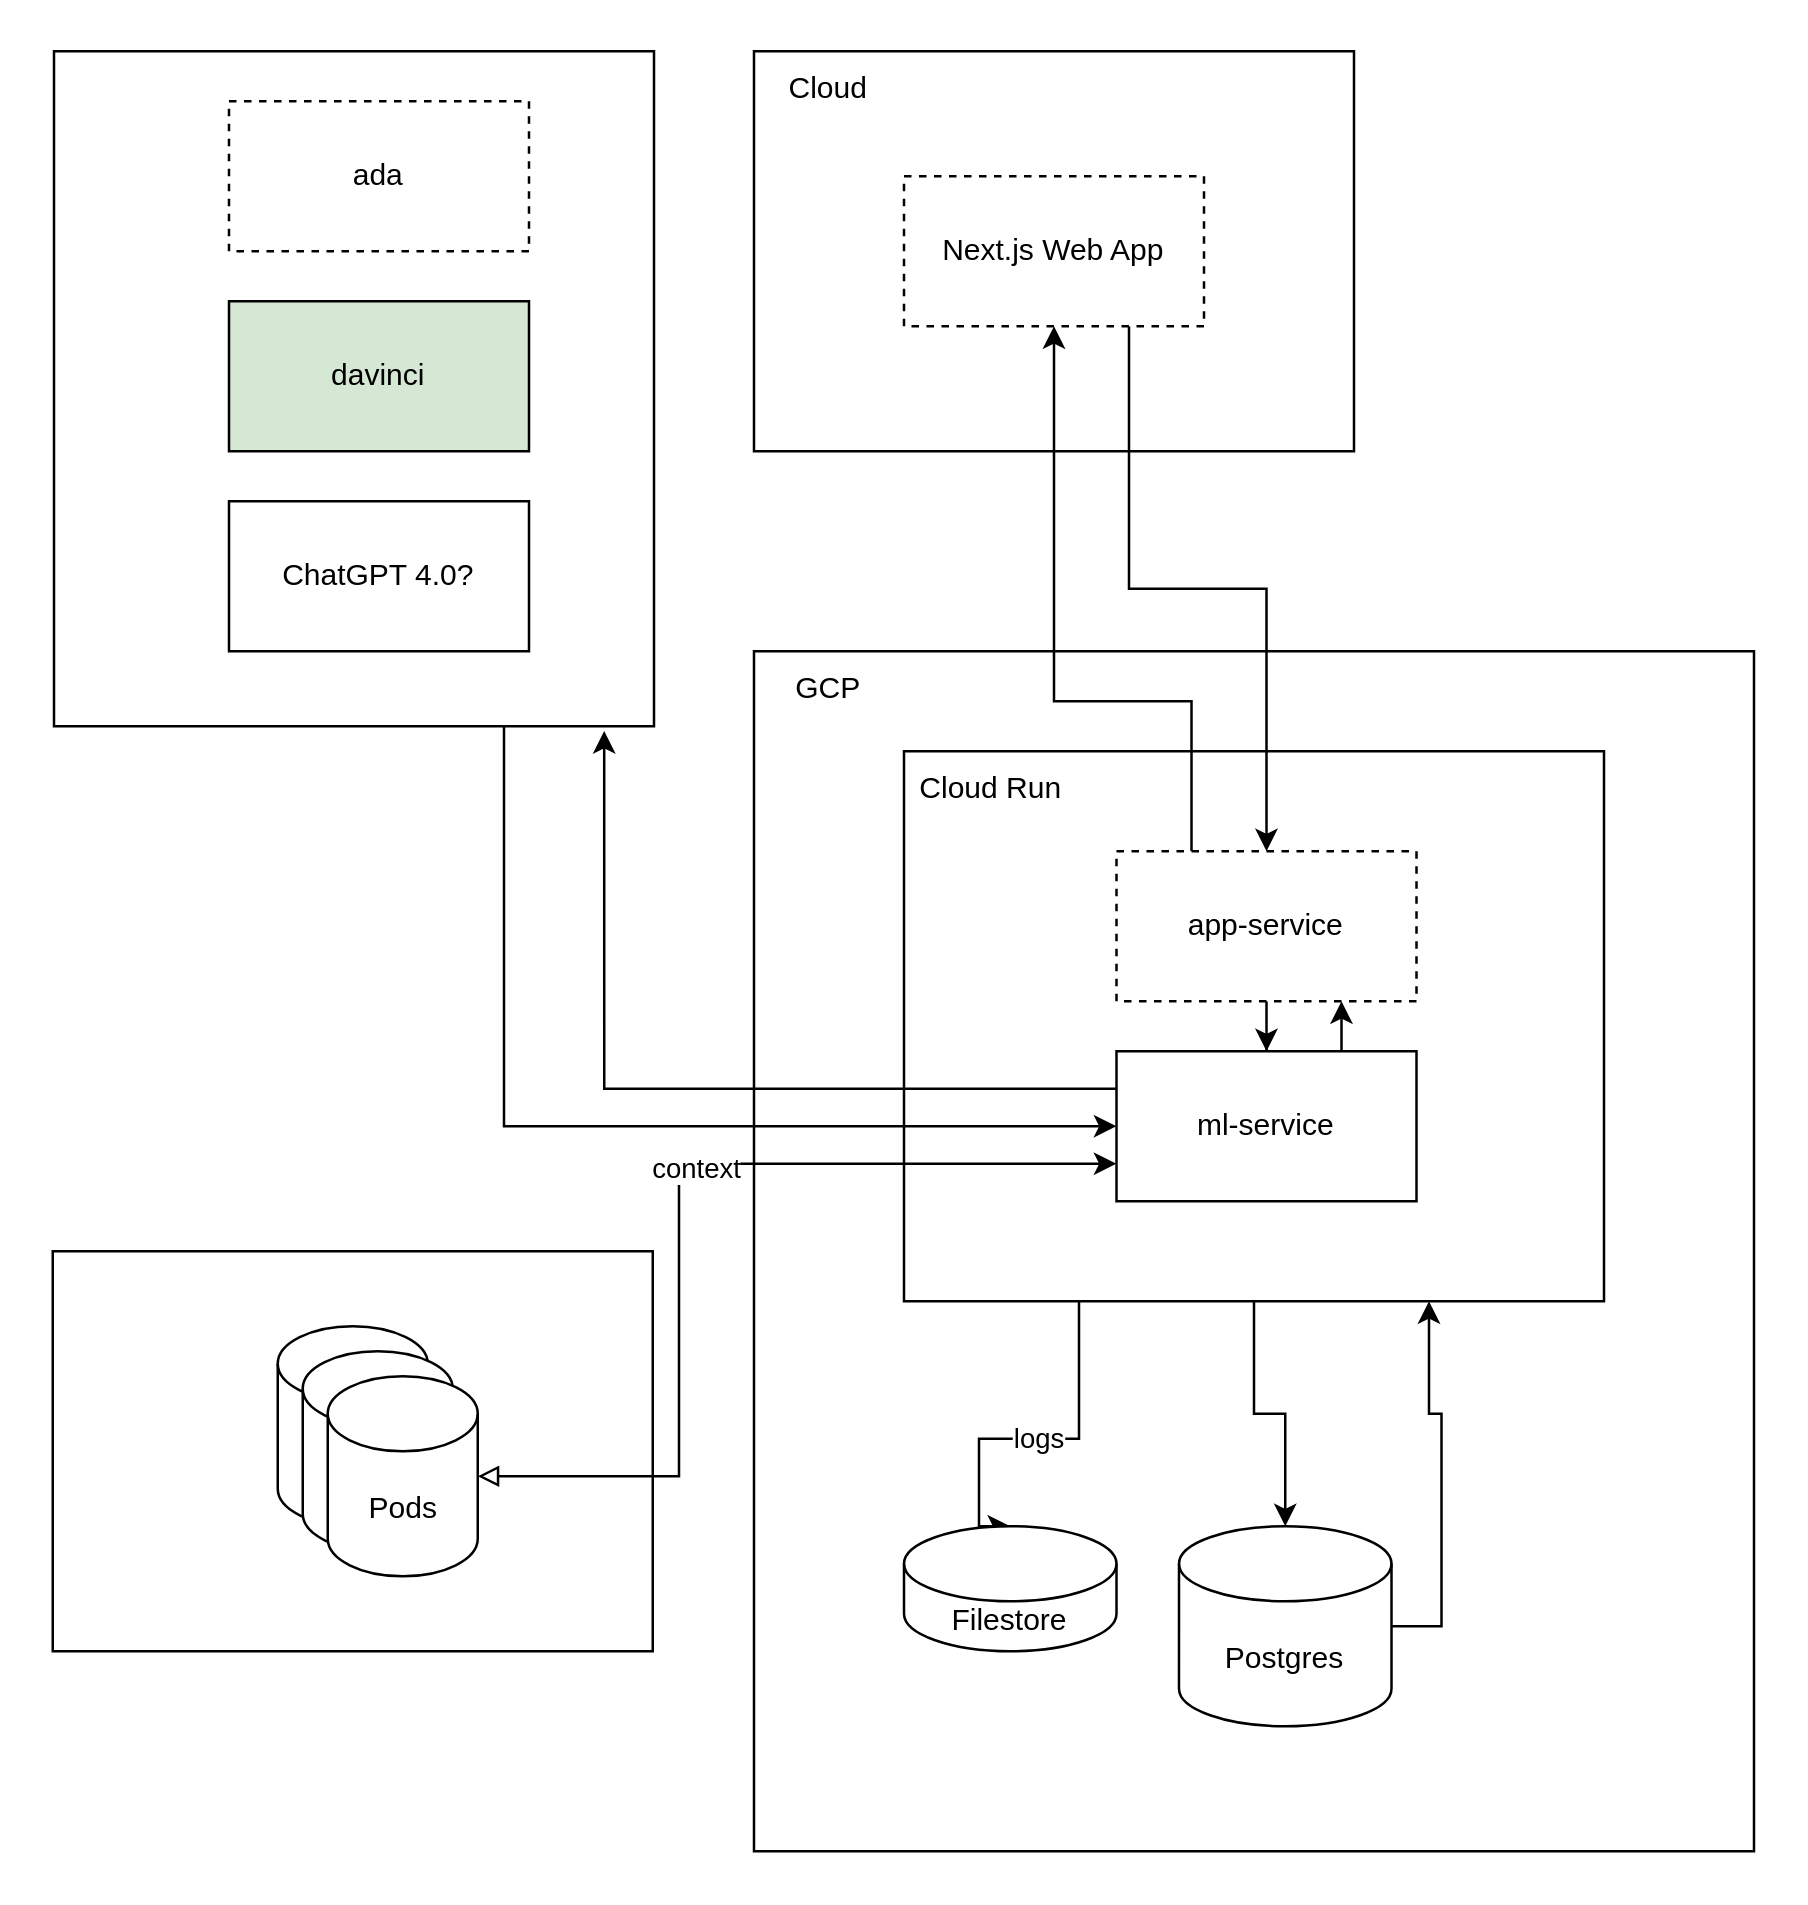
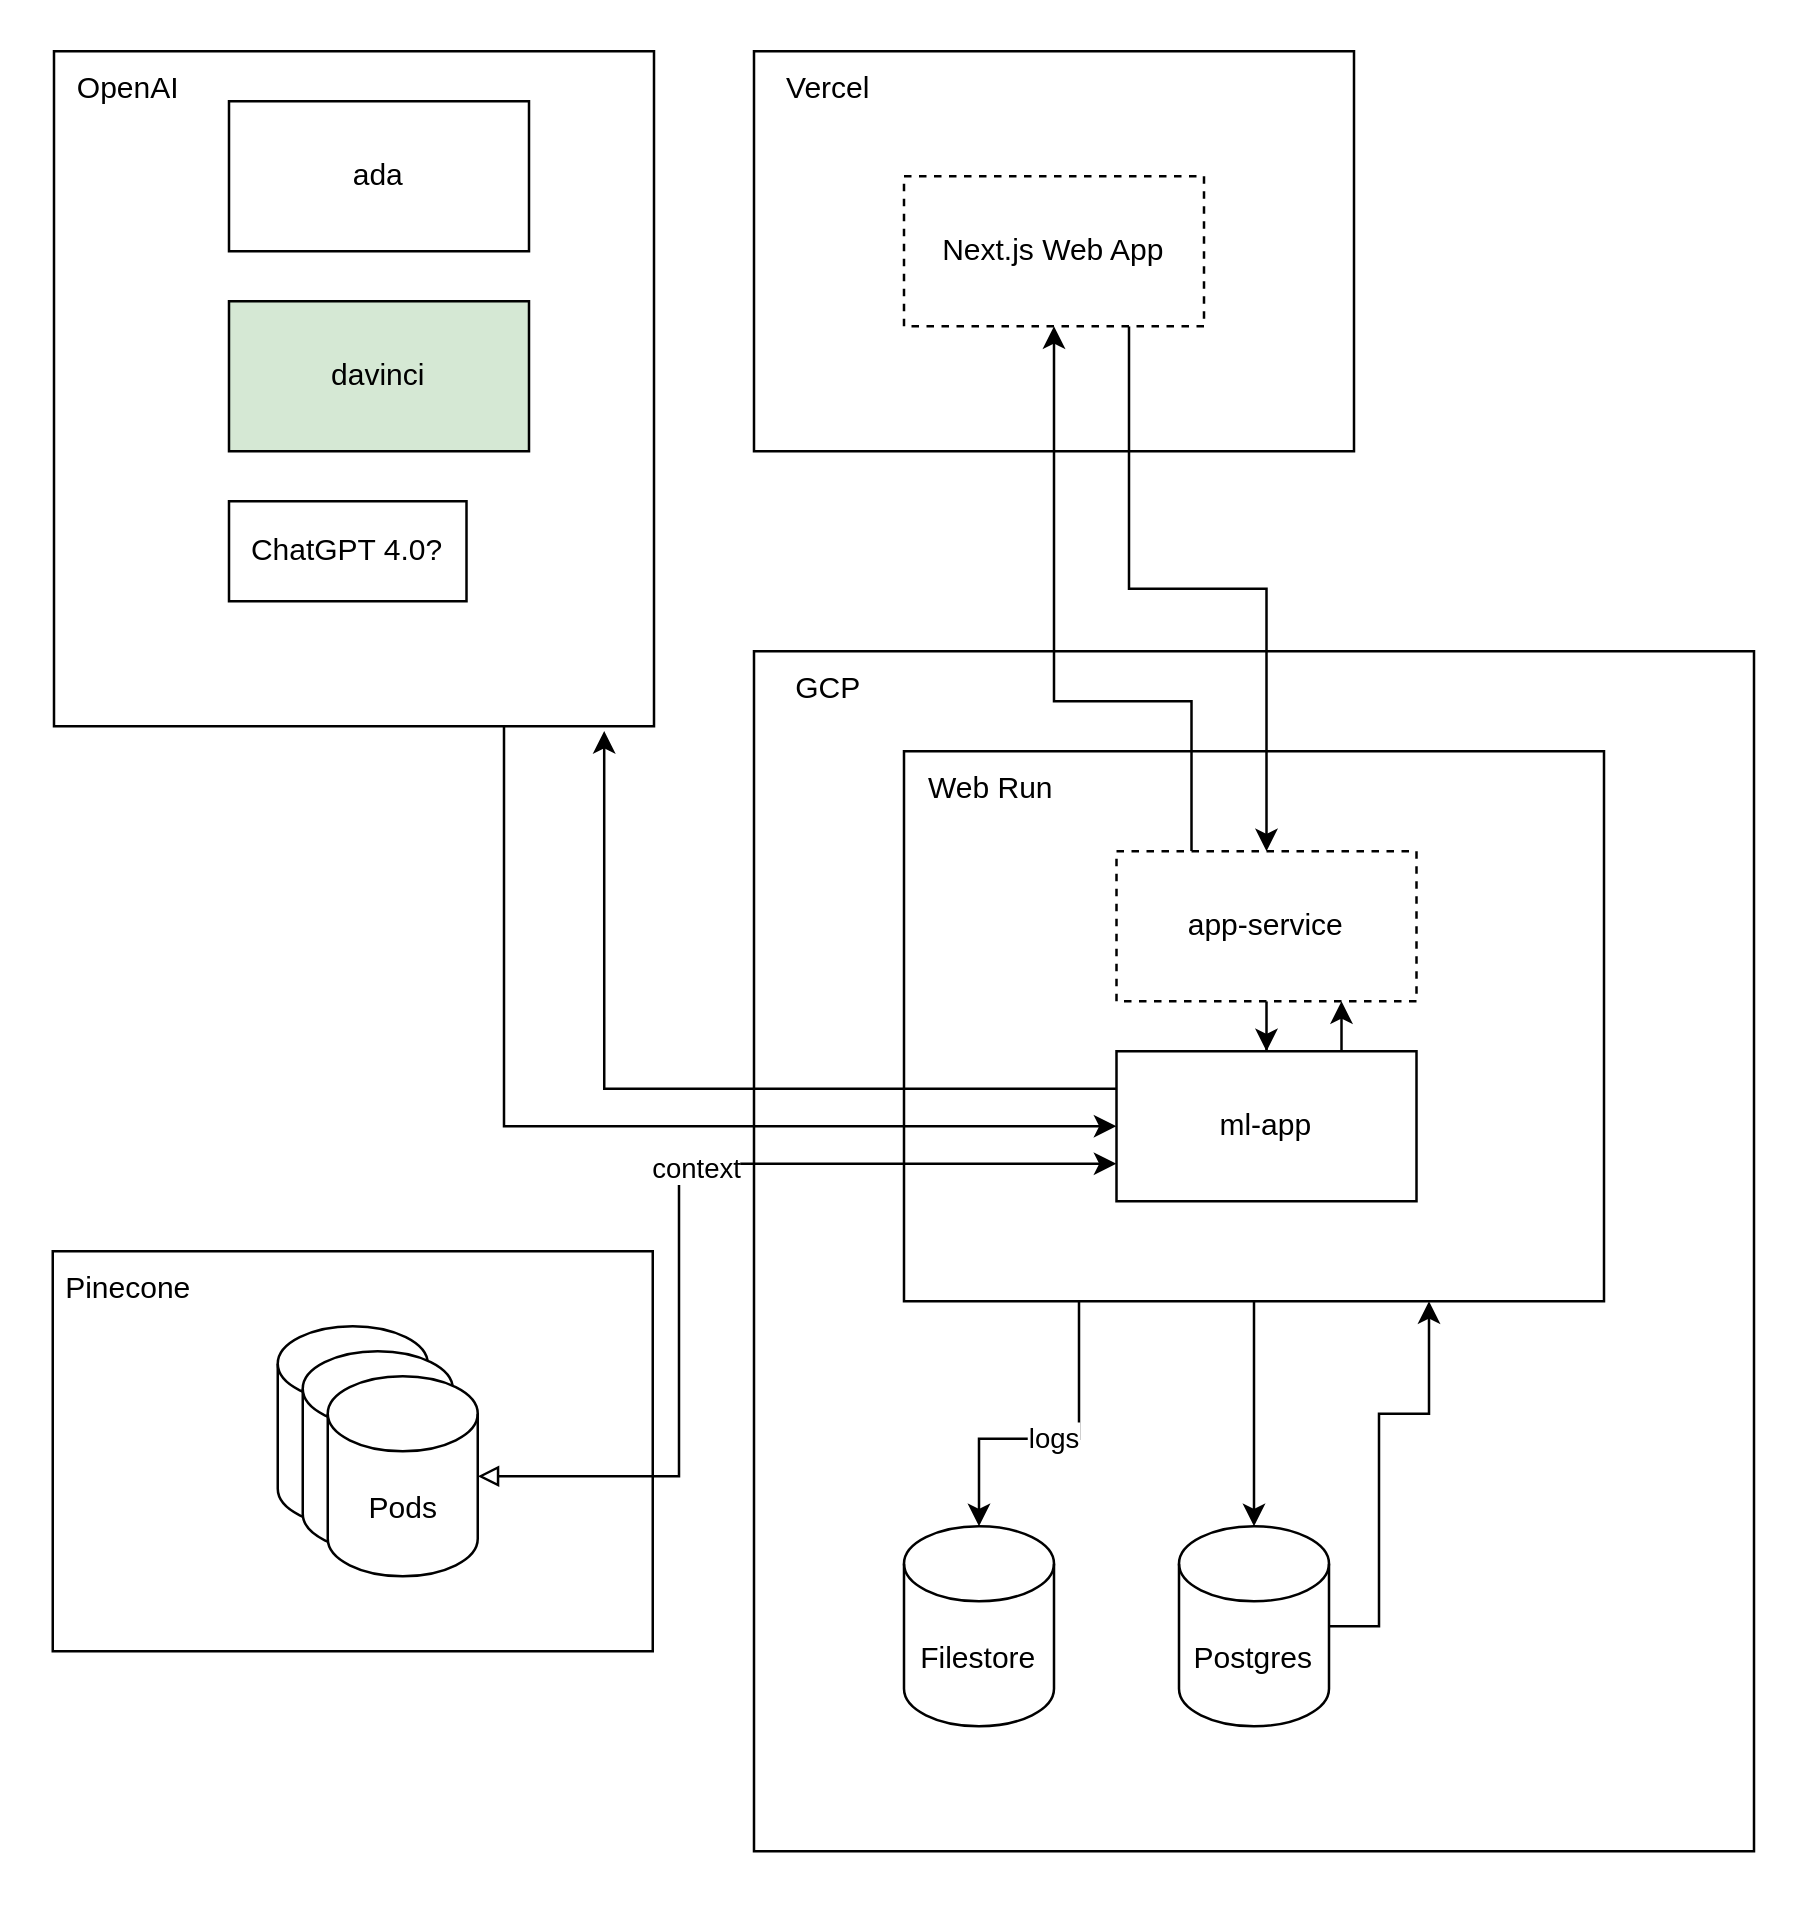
+ <mxCell id="22" value="OpenAI" style="text;html=1;strokeColor=none;fillColor=none;align=center;verticalAlign=middle;whiteSpace=wrap;rounded=0;" parent="1" vertex="1"><mxGeometry x="21" width="60" height="30" as="geometry" y="20" /></mxCell>
- <mxCell id="9" value="Cloud" style="text;html=1;strokeColor=none;fillColor=none;align=center;verticalAlign=middle;whiteSpace=wrap;rounded=0;" parent="1" vertex="1"><mxGeometry x="301" width="60" height="30" as="geometry" y="20" /></mxCell>
+ <mxCell id="9" value="Vercel" style="text;html=1;strokeColor=none;fillColor=none;align=center;verticalAlign=middle;whiteSpace=wrap;rounded=0;" parent="1" vertex="1"><mxGeometry x="301" width="60" height="30" as="geometry" y="20" /></mxCell>
- <mxCell id="23" value="ada" style="rounded=0;whiteSpace=wrap;html=1;dashed=1;" parent="1" vertex="1"><mxGeometry x="91" y="40" width="120" height="60" as="geometry" /></mxCell>
+ <mxCell id="23" value="ada" style="rounded=0;whiteSpace=wrap;html=1;" parent="1" vertex="1"><mxGeometry x="91" y="40" width="120" height="60" as="geometry" /></mxCell>
- <mxCell id="25" value="ChatGPT 4.0?" style="rounded=0;whiteSpace=wrap;html=1;" parent="1" vertex="1"><mxGeometry x="91" y="200" width="120" height="60" as="geometry" /></mxCell>
+ <mxCell id="25" value="ChatGPT 4.0?" style="rounded=0;whiteSpace=wrap;html=1;" parent="1" vertex="1"><mxGeometry x="91" y="200" width="95" height="40" as="geometry" /></mxCell>
- <mxCell id="26" value="Cloud Run" style="text;html=1;strokeColor=none;fillColor=none;align=center;verticalAlign=middle;whiteSpace=wrap;rounded=0;" vertex="1" parent="1"><mxGeometry x="361" y="300" width="70" height="30" as="geometry" /></mxCell>
+ <mxCell id="26" value="Web Run" style="text;html=1;strokeColor=none;fillColor=none;align=center;verticalAlign=middle;whiteSpace=wrap;rounded=0;" vertex="1" parent="1"><mxGeometry x="361" y="300" width="70" height="30" as="geometry" /></mxCell>
- <mxCell id="30" value="ml-service" style="rounded=0;whiteSpace=wrap;html=1;" vertex="1" parent="1"><mxGeometry x="446" y="420" width="120" height="60" as="geometry" /></mxCell>
+ <mxCell id="30" value="ml-app" style="rounded=0;whiteSpace=wrap;html=1;" vertex="1" parent="1"><mxGeometry x="446" y="420" width="120" height="60" as="geometry" /></mxCell>
+ <mxCell id="17" value="Pinecone" style="text;html=1;strokeColor=none;fillColor=none;align=center;verticalAlign=middle;whiteSpace=wrap;rounded=0;" parent="1" vertex="1"><mxGeometry x="20.5" y="500" width="60" height="30" as="geometry" /></mxCell>
- <mxCell id="31" value="Filestore" style="shape=cylinder3;whiteSpace=wrap;html=1;boundedLbl=1;backgroundOutline=1;size=15;" vertex="1" parent="1"><mxGeometry x="361" y="610" width="85" height="50" as="geometry" /></mxCell>
+ <mxCell id="31" value="Filestore" style="shape=cylinder3;whiteSpace=wrap;html=1;boundedLbl=1;backgroundOutline=1;size=15;" vertex="1" parent="1"><mxGeometry x="361" y="610" width="60" height="80" as="geometry" /></mxCell>
- <mxCell id="33" value="Postgres" style="shape=cylinder3;whiteSpace=wrap;html=1;boundedLbl=1;backgroundOutline=1;size=15;" vertex="1" parent="1"><mxGeometry x="471" y="610" width="85" height="80" as="geometry" /></mxCell>
+ <mxCell id="33" value="Postgres" style="shape=cylinder3;whiteSpace=wrap;html=1;boundedLbl=1;backgroundOutline=1;size=15;" vertex="1" parent="1"><mxGeometry x="471" y="610" width="60" height="80" as="geometry" /></mxCell>
